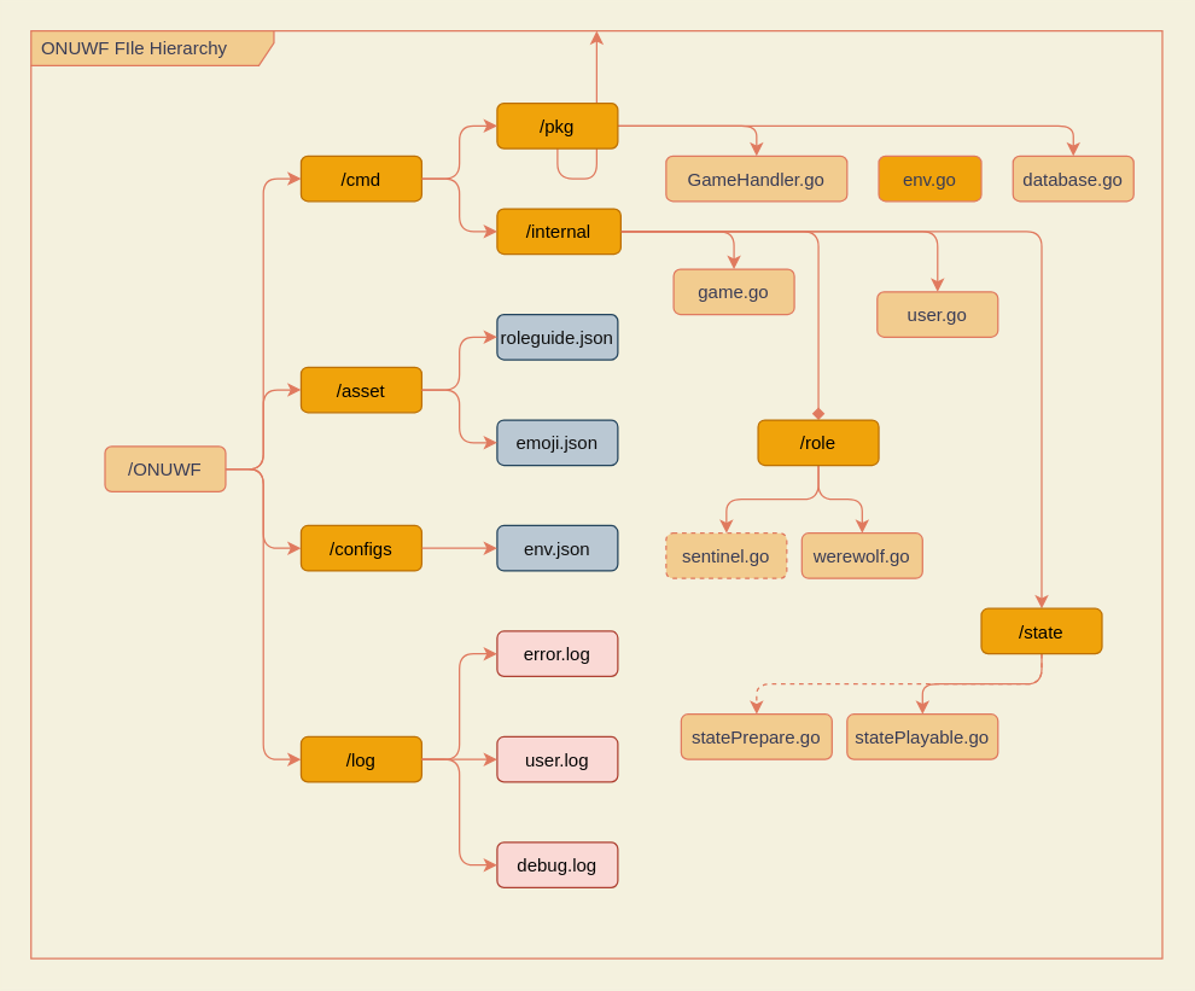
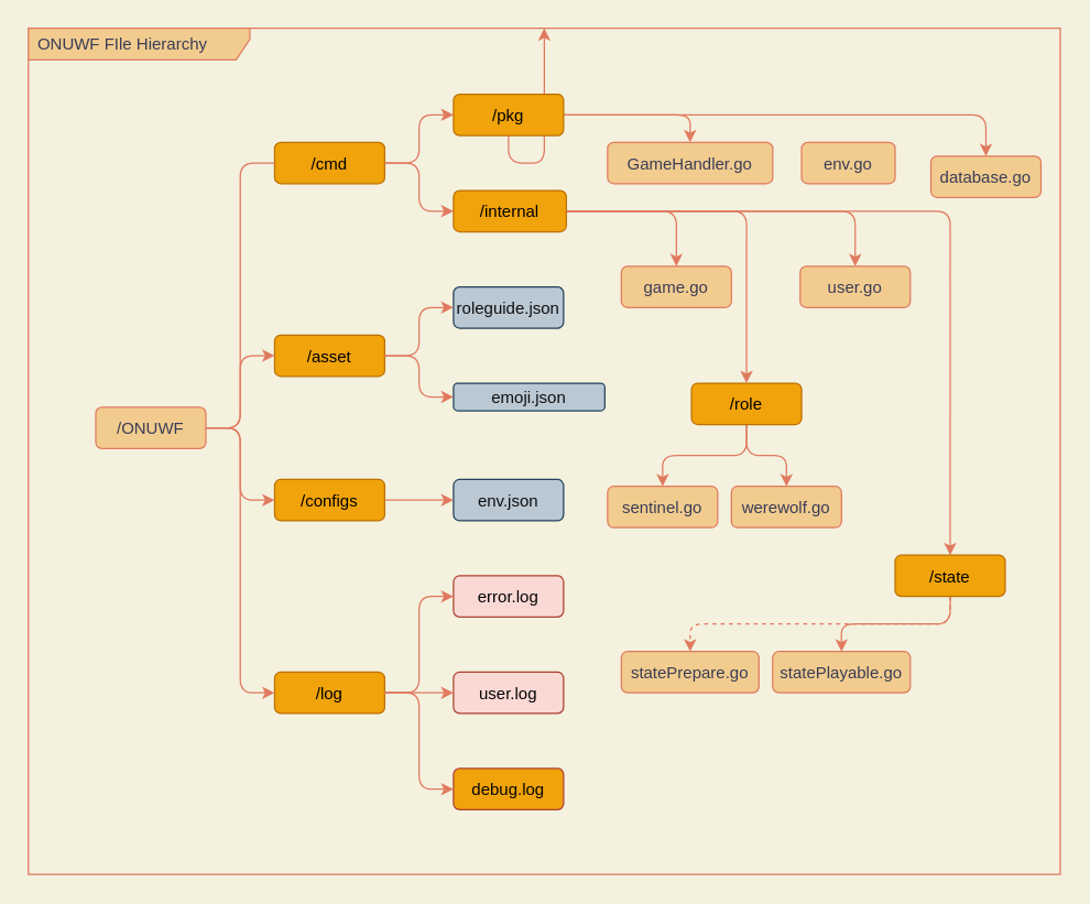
- <mxCell id="5" value="" style="edgeStyle=elbowEdgeStyle;elbow=horizontal;strokeColor=#E07A5F;fontColor=#393C56;labelBackgroundColor=#F4F1DE;" parent="1" source="3" target="4" edge="1"><mxGeometry relative="1" as="geometry" /></mxCell>
+ <mxCell id="5" value="" style="edgeStyle=elbowEdgeStyle;elbow=horizontal;strokeColor=#E07A5F;fontColor=#393C56;labelBackgroundColor=#F4F1DE;endArrow=none;" parent="1" source="3" target="4" edge="1"><mxGeometry relative="1" as="geometry" /></mxCell>
- <mxCell id="43" value="env.go" style="fillColor=#f0a30a;strokeColor=#E07A5F;rounded=1;fontColor=#393C56;" parent="1" vertex="1"><mxGeometry x="581.99" y="103" width="68" height="30" as="geometry" /></mxCell>
+ <mxCell id="43" value="env.go" style="fillColor=#F2CC8F;strokeColor=#E07A5F;rounded=1;fontColor=#393C56;" parent="1" vertex="1"><mxGeometry x="581.99" y="103" width="68" height="30" as="geometry" /></mxCell>
- <mxCell id="44" value="database.go" style="fillColor=#F2CC8F;strokeColor=#E07A5F;rounded=1;fontColor=#393C56;" parent="1" vertex="1"><mxGeometry x="671" y="103" width="80" height="30" as="geometry" /></mxCell>
+ <mxCell id="44" value="database.go" style="fillColor=#F2CC8F;strokeColor=#E07A5F;rounded=1;fontColor=#393C56;" parent="1" vertex="1"><mxGeometry x="676" y="113" width="80" height="30" as="geometry" /></mxCell>
- <mxCell id="35" value="game.go" style="fillColor=#F2CC8F;strokeColor=#E07A5F;rounded=1;fontColor=#393C56;" parent="1" vertex="1"><mxGeometry x="446.003" y="178" width="80" height="30" as="geometry" /></mxCell>
+ <mxCell id="35" value="game.go" style="fillColor=#F2CC8F;strokeColor=#E07A5F;rounded=1;fontColor=#393C56;" parent="1" vertex="1"><mxGeometry x="451.003" y="193" width="80" height="30" as="geometry" /></mxCell>
- <mxCell id="12" style="edgeStyle=orthogonalEdgeStyle;rounded=1;orthogonalLoop=1;jettySize=auto;html=1;entryX=0.5;entryY=0;entryDx=0;entryDy=0;labelBackgroundColor=#F4F1DE;strokeColor=#E07A5F;fontColor=#393C56;endArrow=diamond;" edge="1" parent="1" source="14" target="39"><mxGeometry relative="1" as="geometry" /></mxCell>
+ <mxCell id="12" style="edgeStyle=orthogonalEdgeStyle;rounded=1;orthogonalLoop=1;jettySize=auto;html=1;entryX=0.5;entryY=0;entryDx=0;entryDy=0;labelBackgroundColor=#F4F1DE;strokeColor=#E07A5F;fontColor=#393C56;" edge="1" parent="1" source="14" target="39"><mxGeometry relative="1" as="geometry" /></mxCell>
- <mxCell id="24" value="emoji.json" style="fillColor=#bac8d3;strokeColor=#23445d;rounded=1;fontColor=#0F0F0F;" parent="1" vertex="1"><mxGeometry x="329" y="278" width="80" height="30" as="geometry" /></mxCell>
+ <mxCell id="24" value="emoji.json" style="fillColor=#bac8d3;strokeColor=#23445d;rounded=1;fontColor=#0F0F0F;" parent="1" vertex="1"><mxGeometry x="329" y="278" width="110" height="20" as="geometry" /></mxCell>
- <mxCell id="46" value="sentinel.go" style="fillColor=#F2CC8F;strokeColor=#E07A5F;rounded=1;fontColor=#393C56;dashed=1;" vertex="1" parent="1"><mxGeometry x="441.003" y="353" width="80" height="30" as="geometry" /></mxCell>
+ <mxCell id="46" value="sentinel.go" style="fillColor=#F2CC8F;strokeColor=#E07A5F;rounded=1;fontColor=#393C56;" vertex="1" parent="1"><mxGeometry x="441.003" y="353" width="80" height="30" as="geometry" /></mxCell>
- <mxCell id="32" value="debug.log" style="fillColor=#fad9d5;strokeColor=#ae4132;rounded=1;fontColor=#050505;" parent="1" vertex="1"><mxGeometry x="329" y="558" width="80" height="30" as="geometry" /></mxCell>
+ <mxCell id="32" value="debug.log" style="fillColor=#f0a30a;strokeColor=#ae4132;rounded=1;fontColor=#050505;" parent="1" vertex="1"><mxGeometry x="329" y="558" width="80" height="30" as="geometry" /></mxCell>
